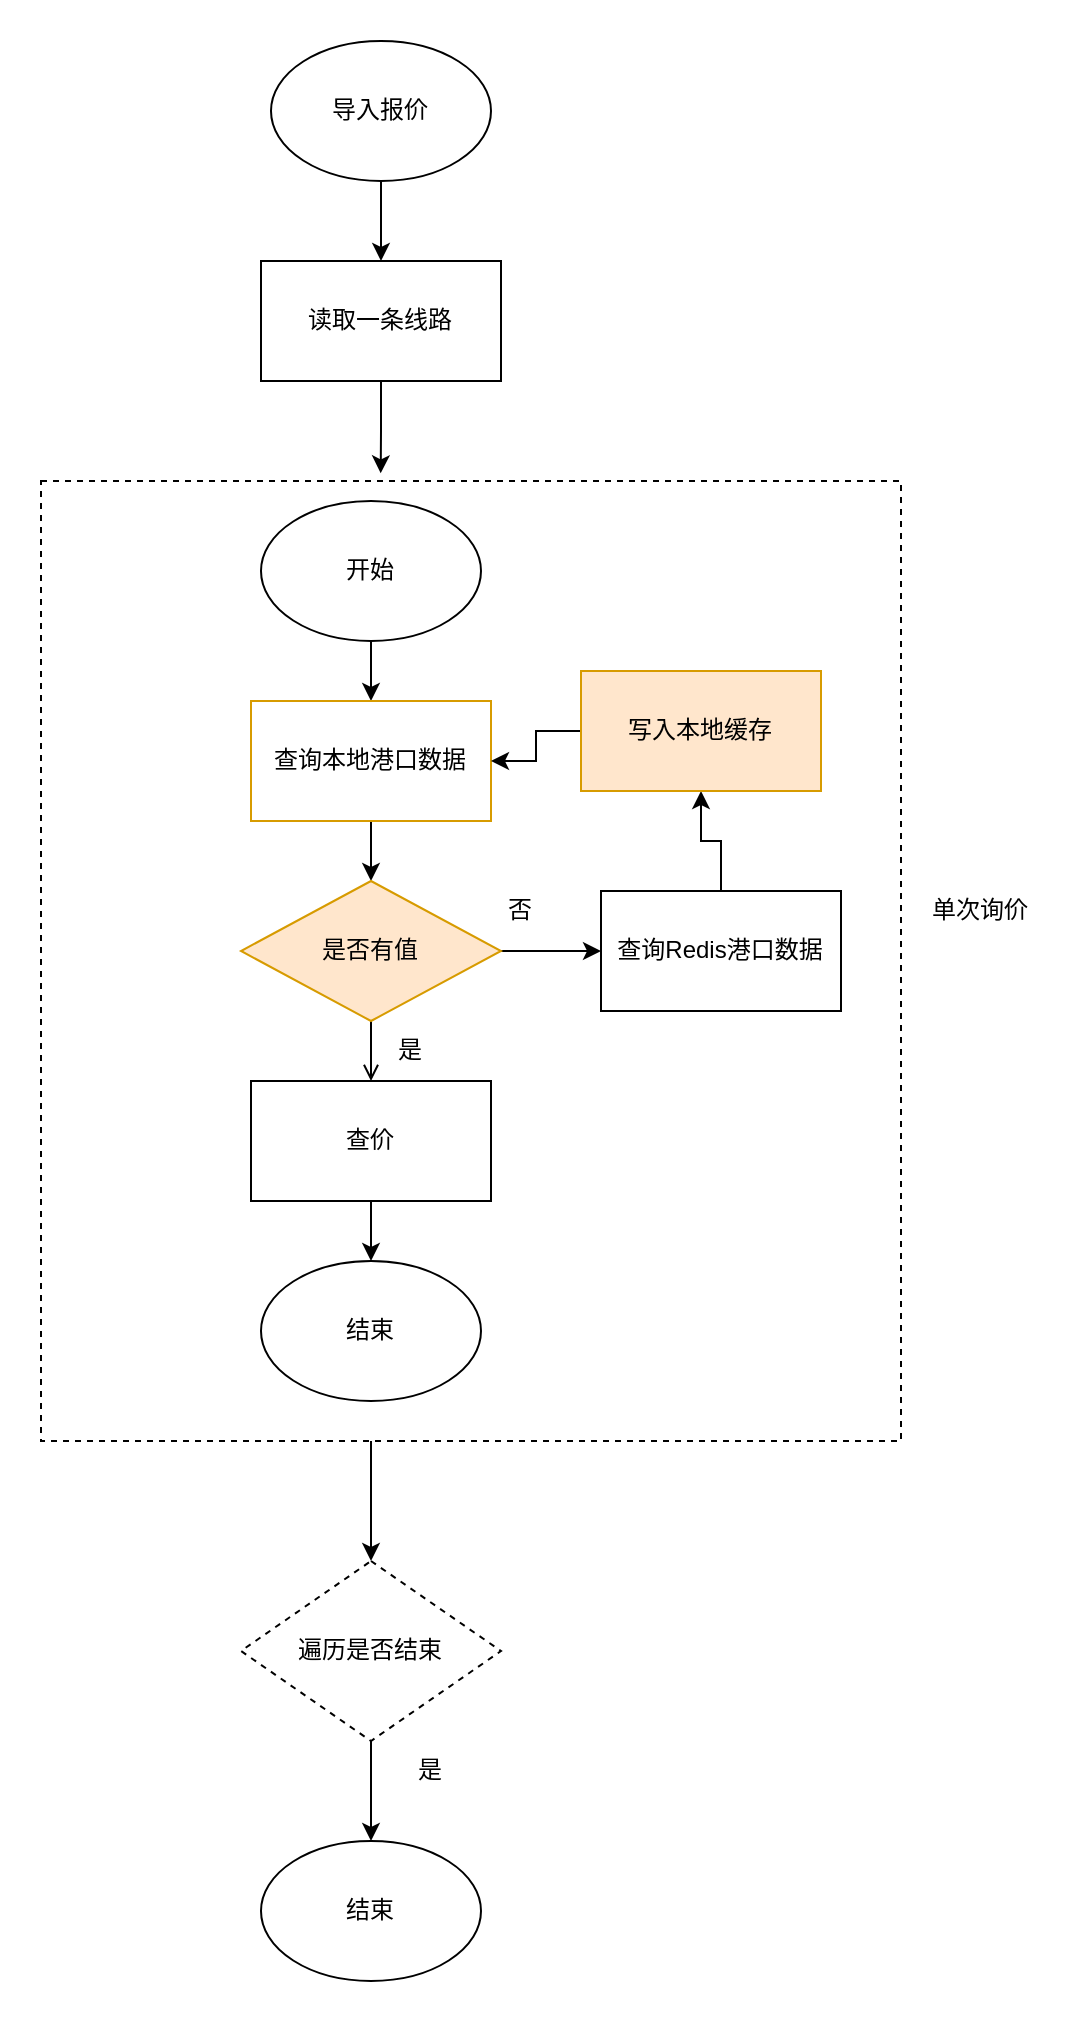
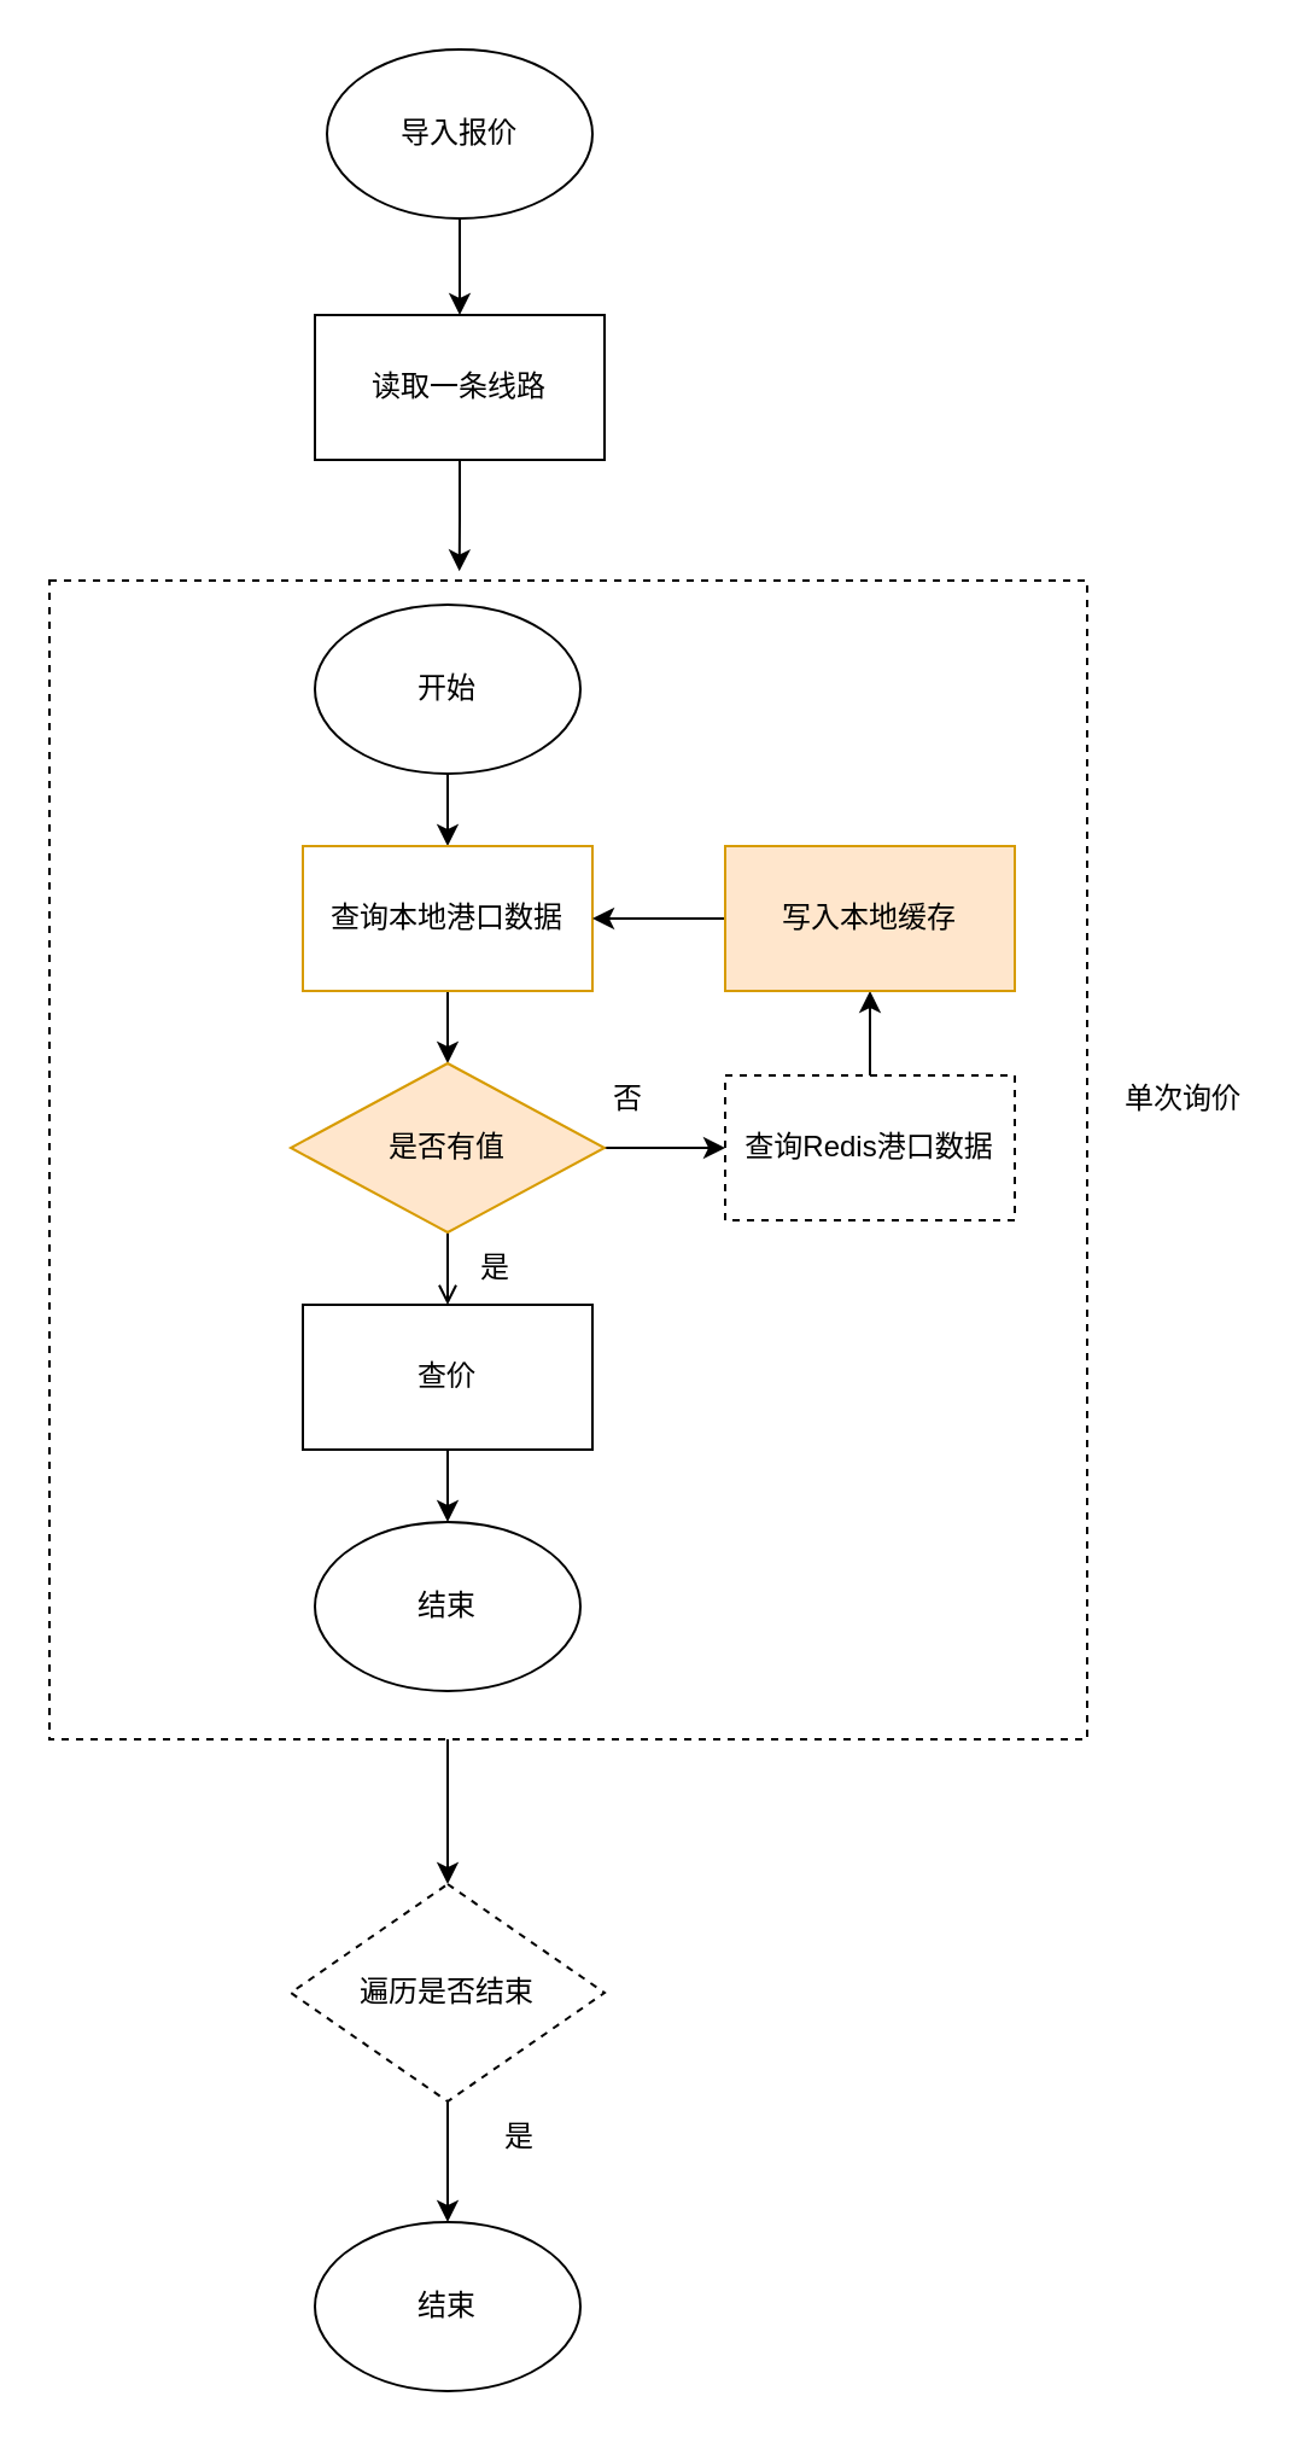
- <mxCell id="27" value="写入本地缓存" style="rounded=0;whiteSpace=wrap;html=1;fillColor=#ffe6cc;strokeColor=#d79b00;" vertex="1" parent="1"><mxGeometry x="290" y="335" width="120" height="60" as="geometry" /></mxCell>
+ <mxCell id="27" value="写入本地缓存" style="rounded=0;whiteSpace=wrap;html=1;fillColor=#ffe6cc;strokeColor=#d79b00;" vertex="1" parent="1"><mxGeometry x="300" y="350" width="120" height="60" as="geometry" /></mxCell>
- <mxCell id="5" value="查询Redis港口数据" style="rounded=0;whiteSpace=wrap;html=1;fillColor=none;" vertex="1" parent="1"><mxGeometry x="300" y="445" width="120" height="60" as="geometry" /></mxCell>
+ <mxCell id="5" value="查询Redis港口数据" style="rounded=0;whiteSpace=wrap;html=1;fillColor=none;dashed=1;" vertex="1" parent="1"><mxGeometry x="300" y="445" width="120" height="60" as="geometry" /></mxCell>
